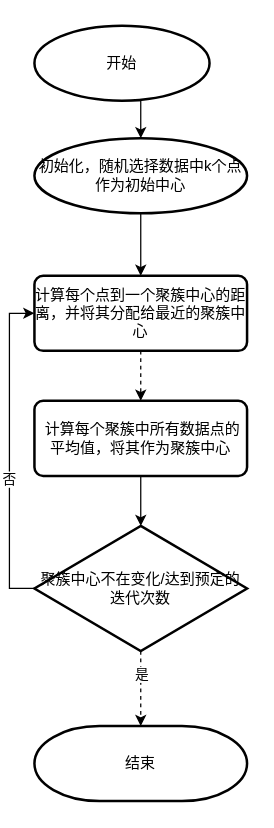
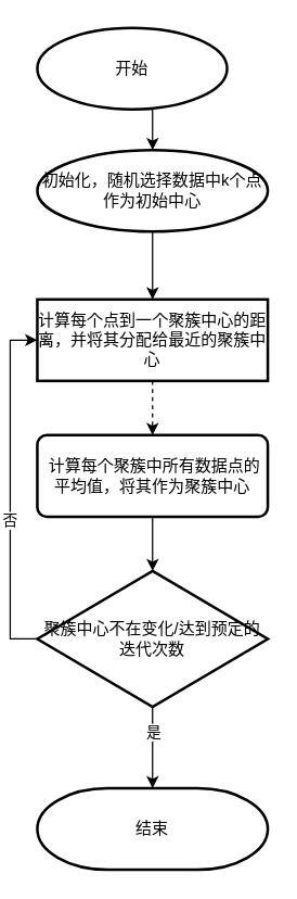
- <mxCell id="7" value="&lt;font style=&quot;vertical-align: inherit;&quot;&gt;&lt;font style=&quot;vertical-align: inherit;&quot;&gt;计算每个点到一个聚簇中心的距离，并将其分配给最近的聚簇中心&lt;/font&gt;&lt;/font&gt;" style="rounded=1;whiteSpace=wrap;html=1;absoluteArcSize=1;arcSize=14;strokeWidth=2;" parent="1" vertex="1"><mxGeometry x="20" y="220" width="170" height="60" as="geometry" /></mxCell>
+ <mxCell id="7" value="&lt;font style=&quot;vertical-align: inherit;&quot;&gt;&lt;font style=&quot;vertical-align: inherit;&quot;&gt;计算每个点到一个聚簇中心的距离，并将其分配给最近的聚簇中心&lt;/font&gt;&lt;/font&gt;" style="whiteSpace=wrap;html=1;absoluteArcSize=1;arcSize=14;strokeWidth=2;rounded=0;" parent="1" vertex="1"><mxGeometry x="20" y="220" width="170" height="60" as="geometry" /></mxCell>
- <mxCell id="10" style="edgeStyle=orthogonalEdgeStyle;rounded=0;orthogonalLoop=1;jettySize=auto;html=1;exitX=0.5;exitY=1;exitDx=0;exitDy=0;exitPerimeter=0;entryX=0.5;entryY=0;entryDx=0;entryDy=0;entryPerimeter=0;dashed=1;" parent="1" source="14" target="15" edge="1"><mxGeometry relative="1" as="geometry" /></mxCell>
+ <mxCell id="10" style="edgeStyle=orthogonalEdgeStyle;rounded=0;orthogonalLoop=1;jettySize=auto;html=1;exitX=0.5;exitY=1;exitDx=0;exitDy=0;exitPerimeter=0;entryX=0.5;entryY=0;entryDx=0;entryDy=0;entryPerimeter=0;" parent="1" source="14" target="15" edge="1"><mxGeometry relative="1" as="geometry" /></mxCell>
